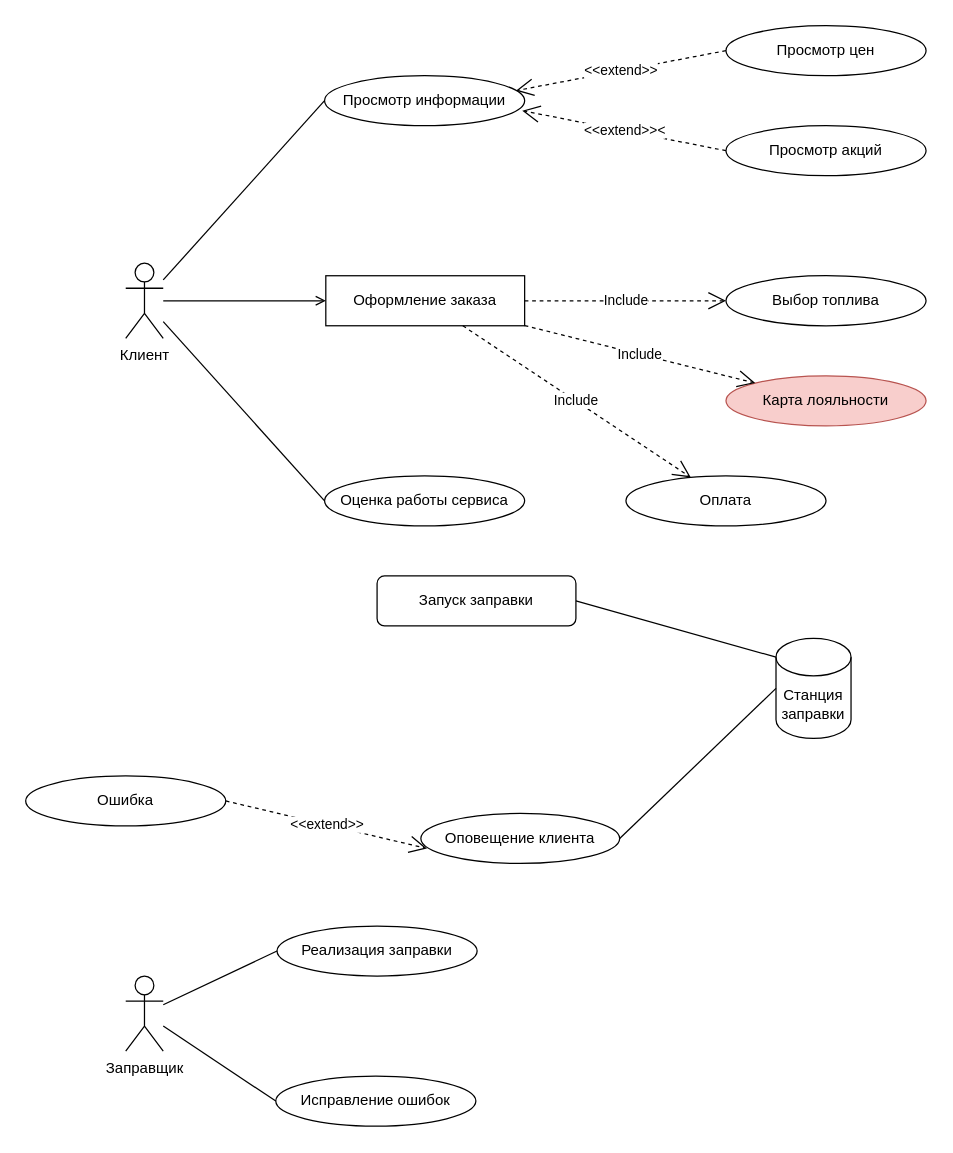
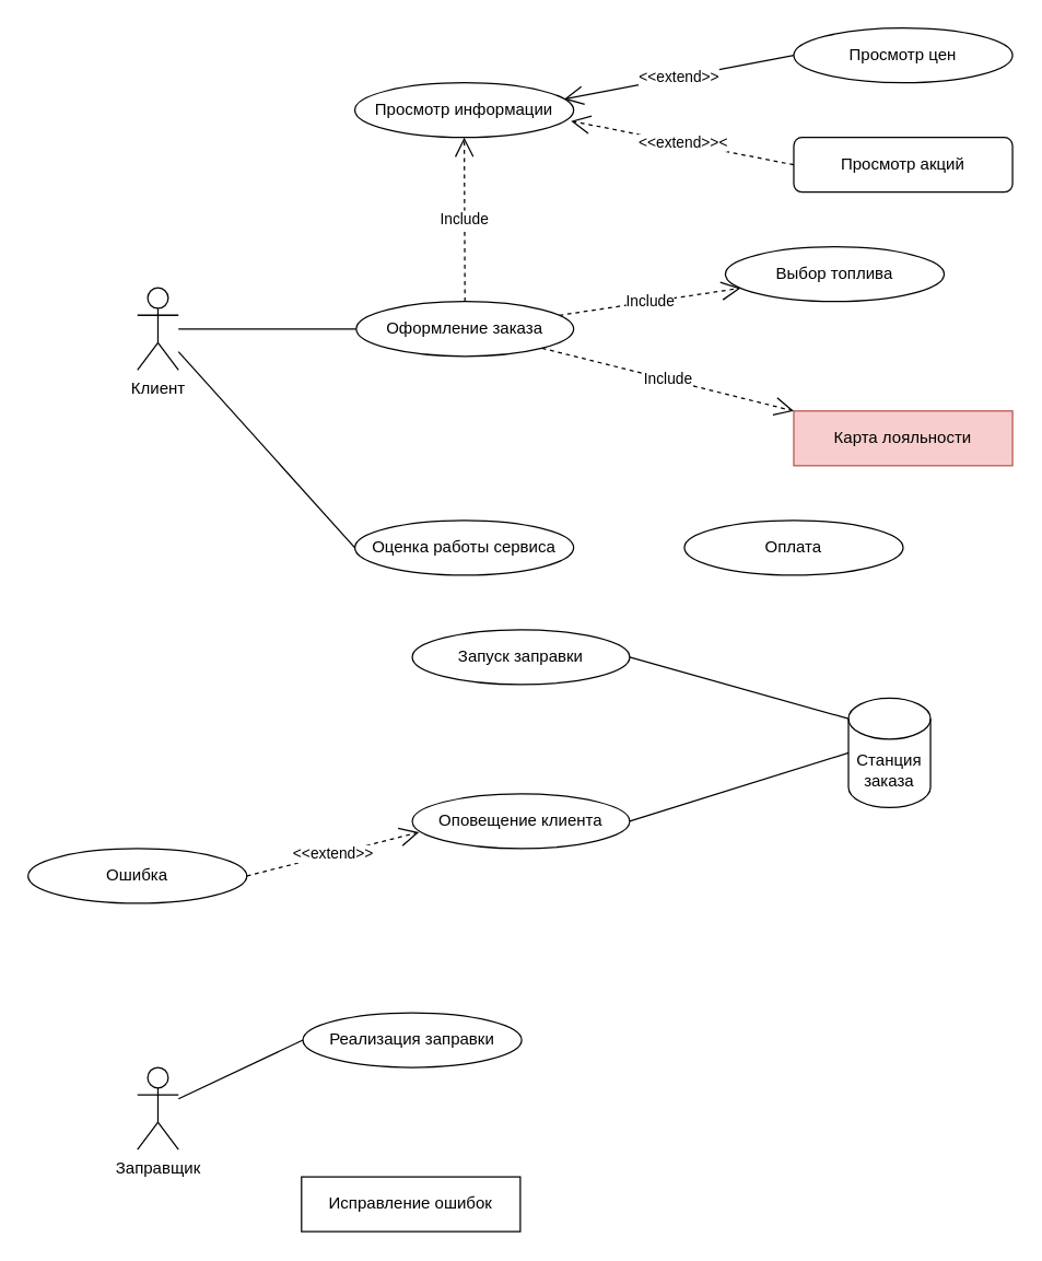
- <mxCell id="22" value="&amp;lt;&amp;lt;extend&amp;gt;&amp;gt;" style="endArrow=open;endSize=12;dashed=1;html=1;exitX=0;exitY=0.5;exitDx=0;exitDy=0;entryX=0.956;entryY=0.3;entryDx=0;entryDy=0;entryPerimeter=0;" parent="1" source="17" target="3" edge="1"><mxGeometry width="160" relative="1" as="geometry"><mxPoint x="360" y="170" as="sourcePoint" /><mxPoint x="520" y="170" as="targetPoint" /></mxGeometry></mxCell>
+ <mxCell id="22" value="&amp;lt;&amp;lt;extend&amp;gt;&amp;gt;" style="endArrow=open;endSize=12;dashed=0;html=1;exitX=0;exitY=0.5;exitDx=0;exitDy=0;entryX=0.956;entryY=0.3;entryDx=0;entryDy=0;entryPerimeter=0;" parent="1" source="17" target="3" edge="1"><mxGeometry width="160" relative="1" as="geometry"><mxPoint x="360" y="170" as="sourcePoint" /><mxPoint x="520" y="170" as="targetPoint" /></mxGeometry></mxCell>
- <mxCell id="18" value="Просмотр акций" style="ellipse;whiteSpace=wrap;html=1;" parent="1" vertex="1"><mxGeometry x="580" y="100" width="160" height="40" as="geometry" /></mxCell>
+ <mxCell id="18" value="Просмотр акций" style="whiteSpace=wrap;html=1;rounded=1;" parent="1" vertex="1"><mxGeometry x="580" y="100" width="160" height="40" as="geometry" /></mxCell>
- <mxCell id="7" value="" style="endArrow=none;html=1;entryX=0;entryY=0.5;entryDx=0;entryDy=0;" parent="1" source="11" target="3" edge="1"><mxGeometry width="50" height="50" relative="1" as="geometry"><mxPoint x="250" y="70" as="sourcePoint" /><mxPoint x="350" y="20" as="targetPoint" /></mxGeometry></mxCell>
- <mxCell id="10" value="" style="endArrow=open;html=1;entryX=0;entryY=0.5;entryDx=0;entryDy=0;" parent="1" source="11" target="4" edge="1"><mxGeometry width="50" height="50" relative="1" as="geometry"><mxPoint x="220" y="70" as="sourcePoint" /><mxPoint x="350" y="69.5" as="targetPoint" /></mxGeometry></mxCell>
+ <mxCell id="10" value="" style="endArrow=none;html=1;entryX=0;entryY=0.5;entryDx=0;entryDy=0;" parent="1" source="11" target="4" edge="1"><mxGeometry width="50" height="50" relative="1" as="geometry"><mxPoint x="220" y="70" as="sourcePoint" /><mxPoint x="350" y="69.5" as="targetPoint" /></mxGeometry></mxCell>
- <mxCell id="4" value="Оформление заказа" style="whiteSpace=wrap;html=1;rounded=0;" parent="1" vertex="1"><mxGeometry x="260" y="220" width="159" height="40" as="geometry" /></mxCell>
+ <mxCell id="4" value="Оформление заказа" style="ellipse;whiteSpace=wrap;html=1;" parent="1" vertex="1"><mxGeometry x="260" y="220" width="159" height="40" as="geometry" /></mxCell>
- <mxCell id="20" value="Выбор топлива" style="ellipse;whiteSpace=wrap;html=1;" parent="1" vertex="1"><mxGeometry x="580" y="220" width="160" height="40" as="geometry" /></mxCell>
+ <mxCell id="20" value="Выбор топлива" style="ellipse;whiteSpace=wrap;html=1;" parent="1" vertex="1"><mxGeometry x="530" y="180" width="160" height="40" as="geometry" /></mxCell>
- <mxCell id="28" value="Include" style="endArrow=open;endSize=12;dashed=1;html=1;" parent="1" source="4" target="19" edge="1"><mxGeometry width="160" relative="1" as="geometry"><mxPoint x="350" y="250" as="sourcePoint" /><mxPoint x="510" y="250" as="targetPoint" /></mxGeometry></mxCell>
+ <mxCell id="28" value="Include" style="endArrow=open;endSize=12;dashed=1;html=1;" parent="1" source="4" target="3" edge="1"><mxGeometry width="160" relative="1" as="geometry"><mxPoint x="350" y="250" as="sourcePoint" /><mxPoint x="510" y="250" as="targetPoint" /></mxGeometry></mxCell>
- <mxCell id="21" value="Карта лояльности" style="ellipse;whiteSpace=wrap;html=1;fillColor=#f8cecc;strokeColor=#b85450;" parent="1" vertex="1"><mxGeometry x="580" y="300" width="160" height="40" as="geometry" /></mxCell>
+ <mxCell id="21" value="Карта лояльности" style="whiteSpace=wrap;html=1;fillColor=#f8cecc;strokeColor=#b85450;rounded=0;" parent="1" vertex="1"><mxGeometry x="580" y="300" width="160" height="40" as="geometry" /></mxCell>
- <mxCell id="23" value="Запуск заправки" style="whiteSpace=wrap;html=1;rounded=1;" parent="1" vertex="1"><mxGeometry x="301" y="460" width="159" height="40" as="geometry" /></mxCell>
+ <mxCell id="23" value="Запуск заправки" style="ellipse;whiteSpace=wrap;html=1;" parent="1" vertex="1"><mxGeometry x="301" y="460" width="159" height="40" as="geometry" /></mxCell>
- <mxCell id="14" value="Станция заправки" style="shape=cylinder3;whiteSpace=wrap;html=1;boundedLbl=1;backgroundOutline=1;size=15;" parent="1" vertex="1"><mxGeometry x="620" y="510" width="60" height="80" as="geometry" /></mxCell>
+ <mxCell id="14" value="Станция заказа" style="shape=cylinder3;whiteSpace=wrap;html=1;boundedLbl=1;backgroundOutline=1;size=15;" parent="1" vertex="1"><mxGeometry x="620" y="510" width="60" height="80" as="geometry" /></mxCell>
- <mxCell id="24" value="Оповещение клиента" style="ellipse;whiteSpace=wrap;html=1;" parent="1" vertex="1"><mxGeometry x="336" y="650" width="159" height="40" as="geometry" /></mxCell>
+ <mxCell id="24" value="Оповещение клиента" style="ellipse;whiteSpace=wrap;html=1;" parent="1" vertex="1"><mxGeometry x="301" y="580" width="159" height="40" as="geometry" /></mxCell>
- <mxCell id="8" value="" style="endArrow=none;html=1;entryX=0;entryY=0.5;entryDx=0;entryDy=0;" parent="1" source="2" target="6" edge="1"><mxGeometry width="50" height="50" relative="1" as="geometry"><mxPoint x="330" y="506" as="sourcePoint" /><mxPoint x="440" y="506" as="targetPoint" /></mxGeometry></mxCell>
- <mxCell id="6" value="Исправление ошибок" style="ellipse;whiteSpace=wrap;html=1;" parent="1" vertex="1"><mxGeometry x="220" y="860" width="160" height="40" as="geometry" /></mxCell>
+ <mxCell id="6" value="Исправление ошибок" style="whiteSpace=wrap;html=1;rounded=0;" parent="1" vertex="1"><mxGeometry x="220" y="860" width="160" height="40" as="geometry" /></mxCell>
